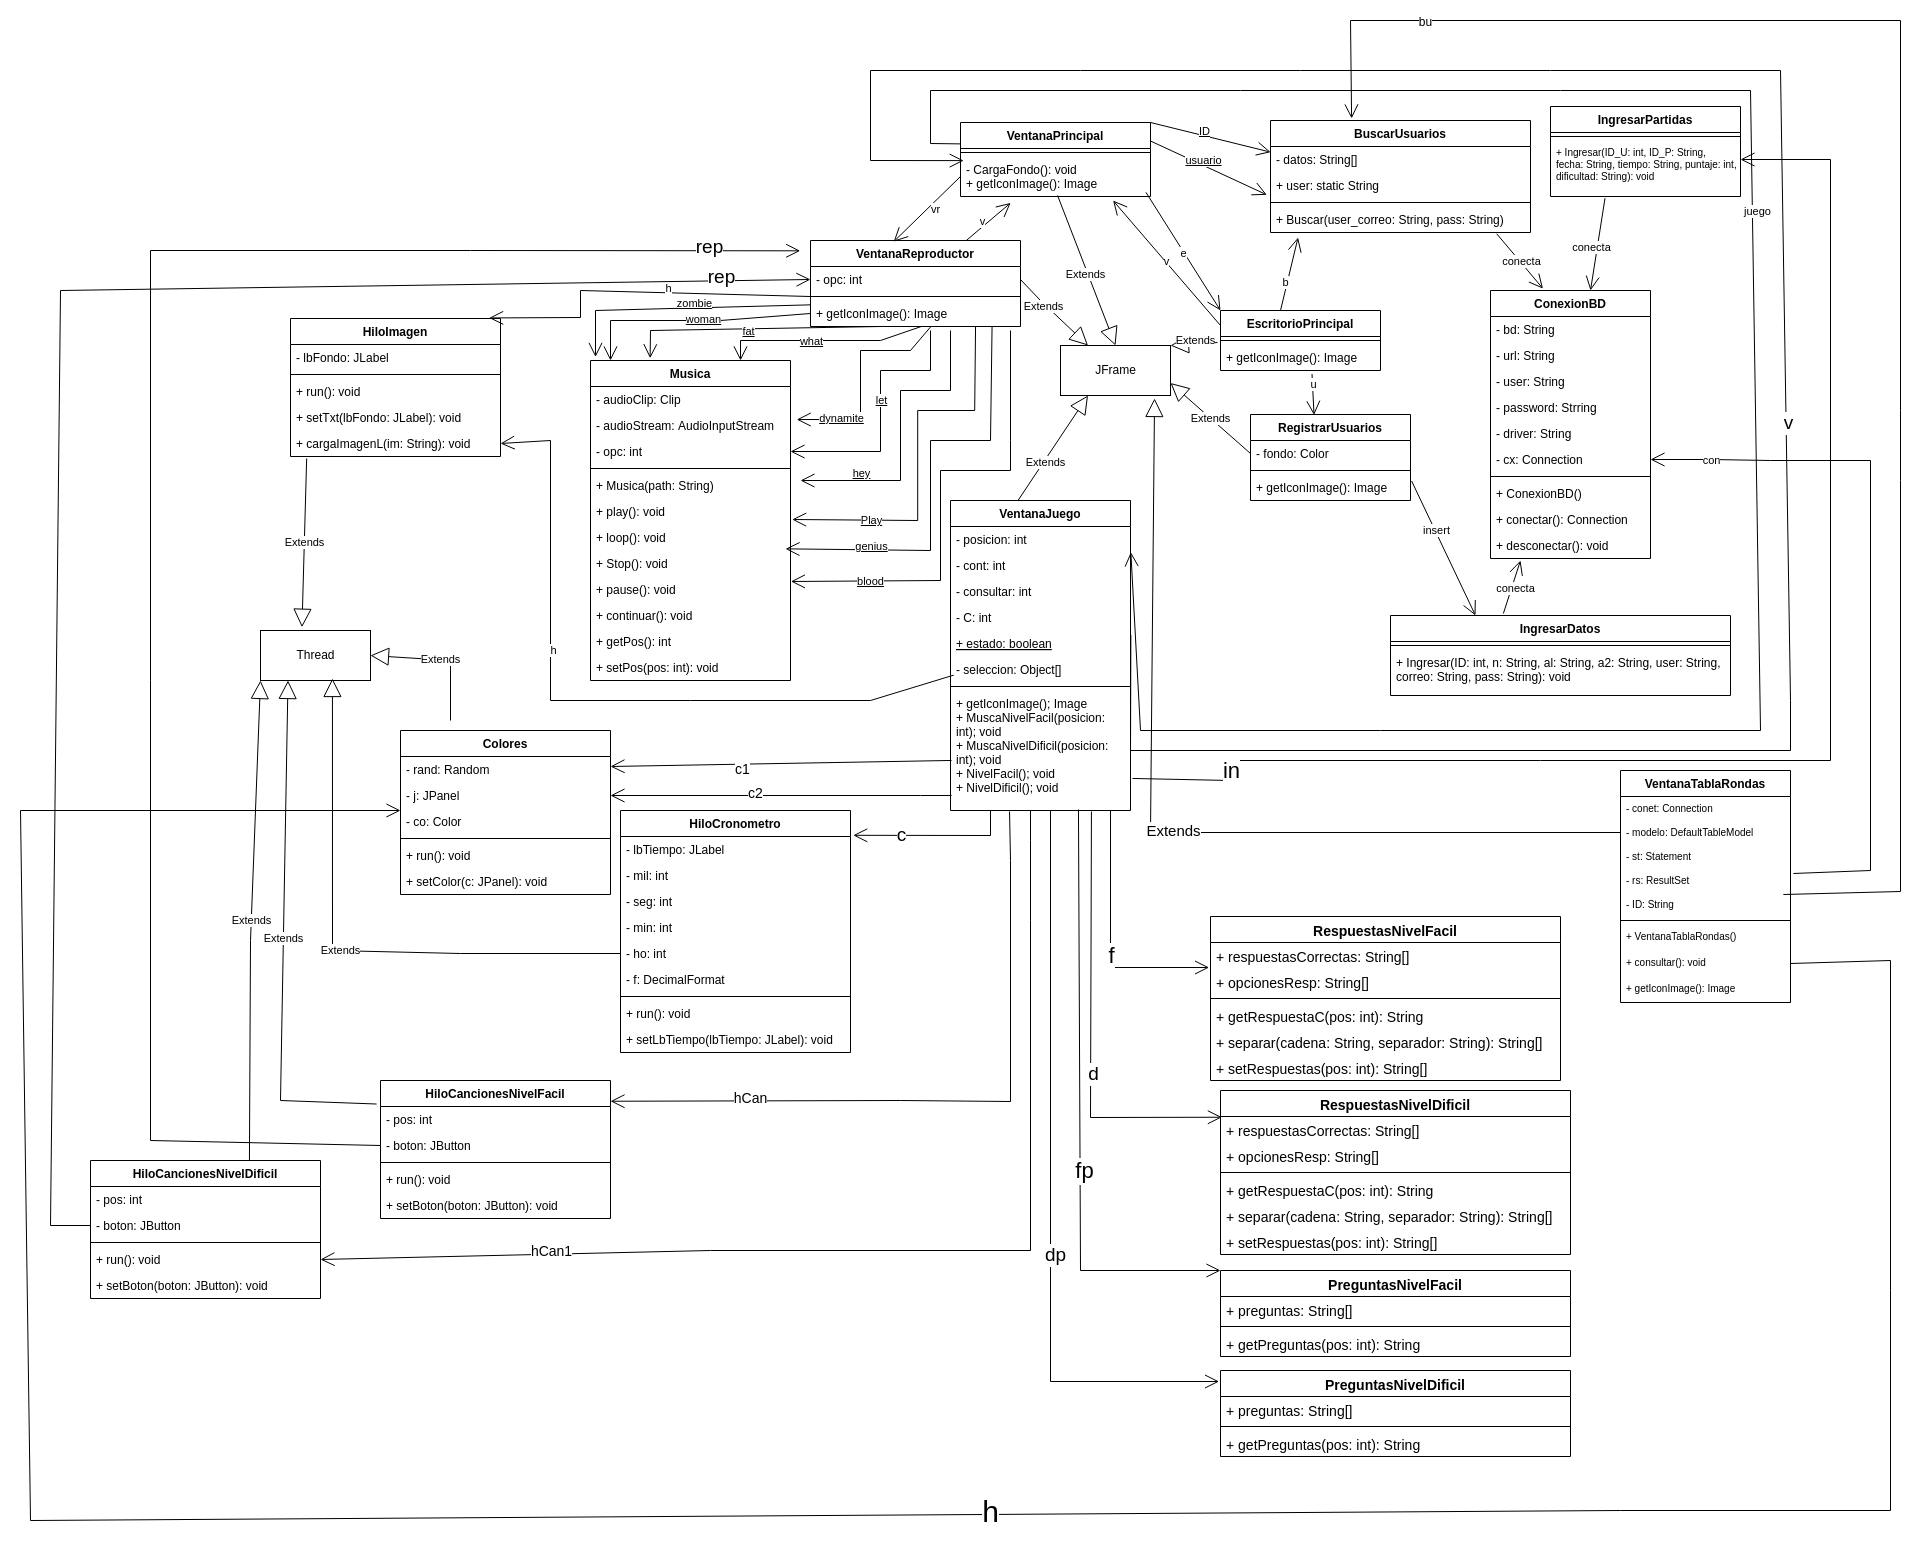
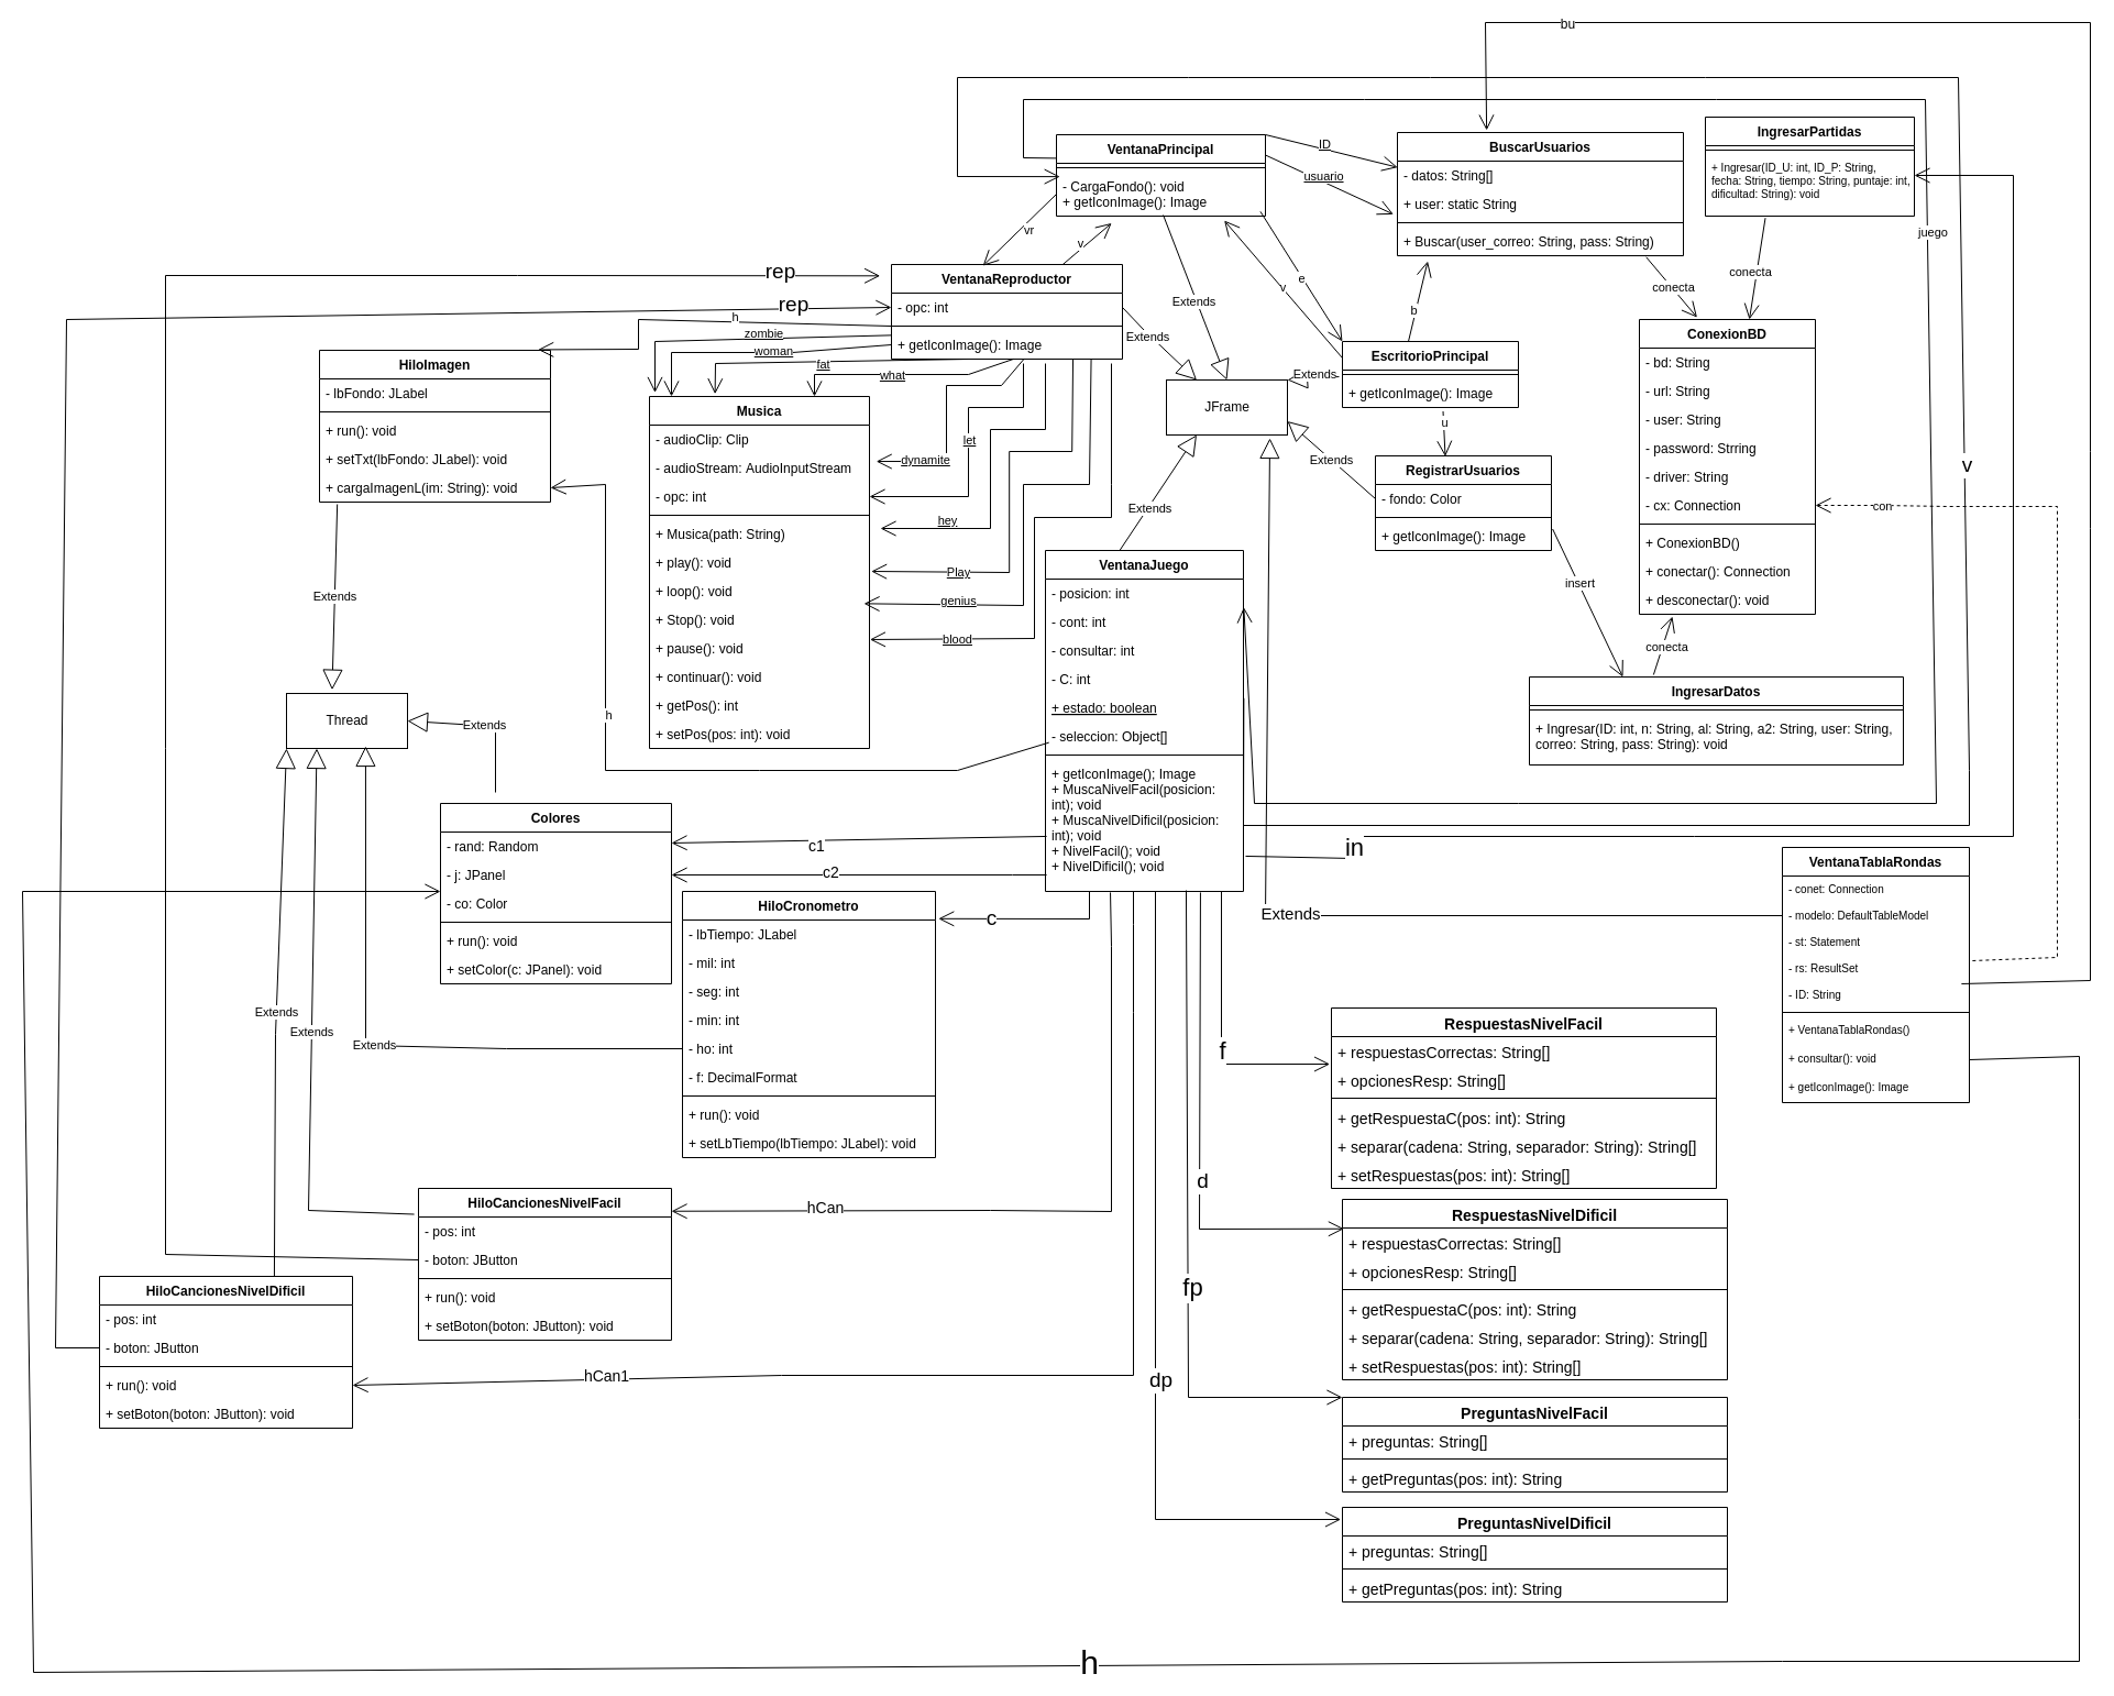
- <mxCell id="210" value="" style="endArrow=open;endFill=1;endSize=12;html=1;rounded=0;entryX=1;entryY=0.5;entryDx=0;entryDy=0;exitX=1.017;exitY=0.208;exitDx=0;exitDy=0;exitPerimeter=0;" parent="1" source="203" target="21" edge="1"><mxGeometry width="160" relative="1" as="geometry"><mxPoint x="1800" y="680" as="sourcePoint" /><mxPoint x="1850" y="582.32" as="targetPoint" /><Array as="points"><mxPoint x="1870" y="870" /><mxPoint x="1870" y="460" /><mxPoint x="1770" y="460" /><mxPoint x="1710" y="459" /></Array></mxGeometry></mxCell>
+ <mxCell id="210" value="" style="endArrow=open;endFill=1;endSize=12;html=1;rounded=0;entryX=1;entryY=0.5;entryDx=0;entryDy=0;exitX=1.017;exitY=0.208;exitDx=0;exitDy=0;exitPerimeter=0;dashed=1;" parent="1" source="203" target="21" edge="1"><mxGeometry width="160" relative="1" as="geometry"><mxPoint x="1800" y="680" as="sourcePoint" /><mxPoint x="1850" y="582.32" as="targetPoint" /><Array as="points"><mxPoint x="1870" y="870" /><mxPoint x="1870" y="460" /><mxPoint x="1770" y="460" /><mxPoint x="1710" y="459" /></Array></mxGeometry></mxCell>
